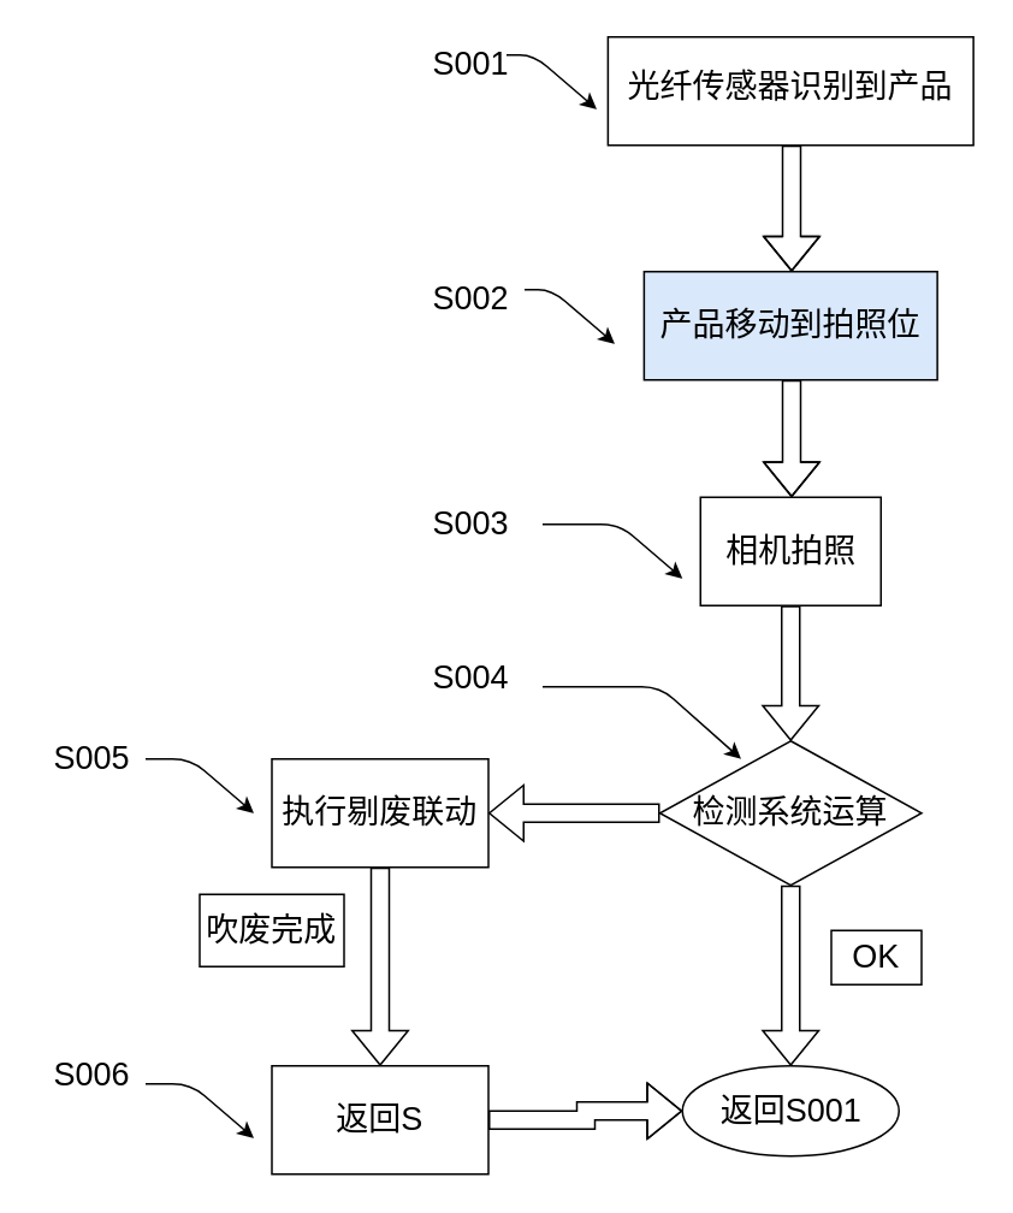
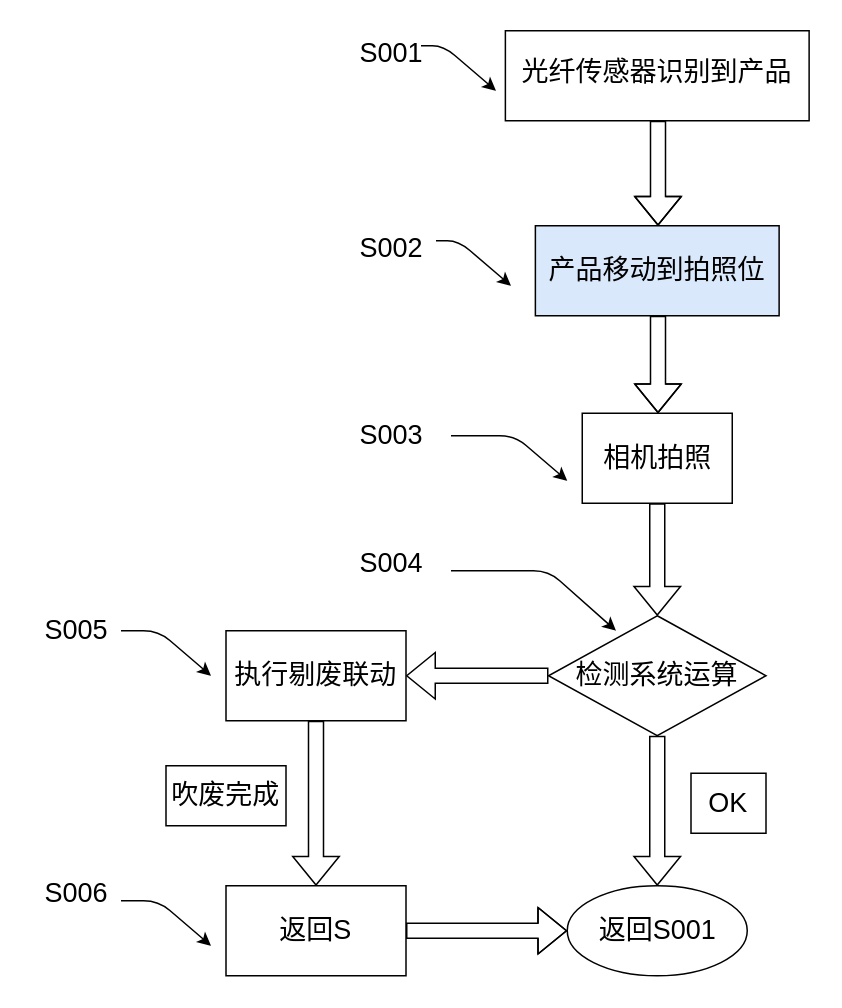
- <mxCell id="14" value="吹废完成" style="rounded=0;whiteSpace=wrap;html=1;fontSize=18;" vertex="1" parent="1"><mxGeometry x="110" y="495" width="80" height="40" as="geometry" /></mxCell>
+ <mxCell id="14" value="吹废完成" style="rounded=0;whiteSpace=wrap;html=1;fontSize=18;" vertex="1" parent="1"><mxGeometry x="110" y="510" width="80" height="40" as="geometry" /></mxCell>
- <mxCell id="9" value="OK" style="rounded=0;whiteSpace=wrap;html=1;fontSize=18;" vertex="1" parent="1"><mxGeometry x="460" y="515" width="50" height="30" as="geometry" /></mxCell>
+ <mxCell id="9" value="OK" style="rounded=0;whiteSpace=wrap;html=1;fontSize=18;" vertex="1" parent="1"><mxGeometry x="460" y="515" width="50" height="40" as="geometry" /></mxCell>
- <mxCell id="25" value="返回S001" style="ellipse;whiteSpace=wrap;html=1;rounded=0;fontSize=18;" vertex="1" parent="1"><mxGeometry x="377.5" y="590" width="120" height="50" as="geometry" /></mxCell>
+ <mxCell id="25" value="返回S001" style="ellipse;whiteSpace=wrap;html=1;rounded=0;fontSize=18;" vertex="1" parent="1"><mxGeometry x="377.5" y="590" width="120" height="60" as="geometry" /></mxCell>
